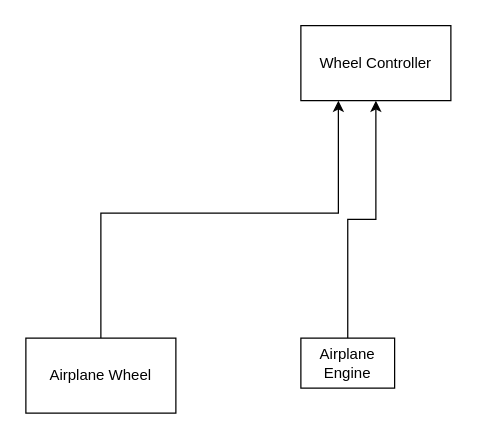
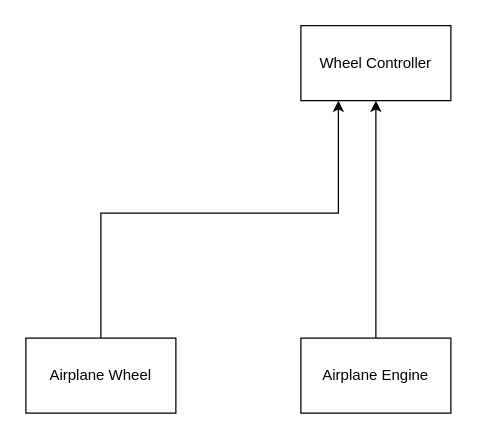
- <mxCell id="4" value="Airplane Engine" style="rounded=0;whiteSpace=wrap;html=1;" vertex="1" parent="1"><mxGeometry x="240" y="270" width="75" height="40" as="geometry" /></mxCell>
+ <mxCell id="4" value="Airplane Engine" style="rounded=0;whiteSpace=wrap;html=1;" vertex="1" parent="1"><mxGeometry x="240" y="270" width="120" height="60" as="geometry" /></mxCell>
